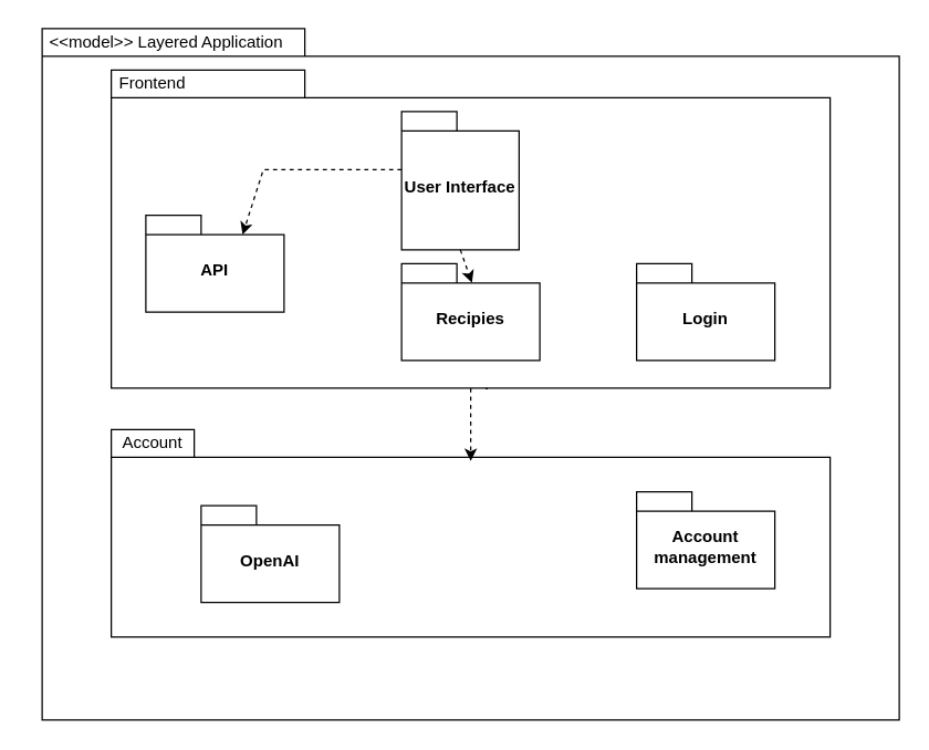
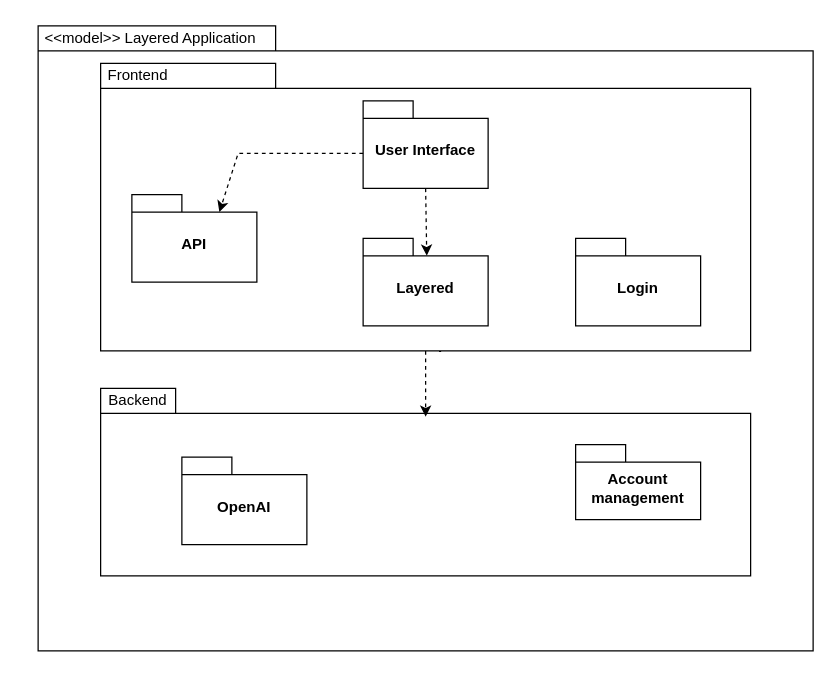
- <mxCell id="7" value="User Interface" style="shape=folder;fontStyle=1;spacingTop=10;tabWidth=40;tabHeight=14;tabPosition=left;html=1;whiteSpace=wrap;" parent="1" vertex="1"><mxGeometry x="290" y="80" width="85" height="100" as="geometry" /></mxCell>
+ <mxCell id="7" value="User Interface" style="shape=folder;fontStyle=1;spacingTop=10;tabWidth=40;tabHeight=14;tabPosition=left;html=1;whiteSpace=wrap;" parent="1" vertex="1"><mxGeometry x="290" y="80" width="100" height="70" as="geometry" /></mxCell>
- <mxCell id="8" value="Recipies" style="shape=folder;fontStyle=1;spacingTop=10;tabWidth=40;tabHeight=14;tabPosition=left;html=1;whiteSpace=wrap;" parent="1" vertex="1"><mxGeometry x="290" y="190" width="100" height="70" as="geometry" /></mxCell>
+ <mxCell id="8" value="Layered" style="shape=folder;fontStyle=1;spacingTop=10;tabWidth=40;tabHeight=14;tabPosition=left;html=1;whiteSpace=wrap;" parent="1" vertex="1"><mxGeometry x="290" y="190" width="100" height="70" as="geometry" /></mxCell>
- <mxCell id="10" value="&lt;font style=&quot;font-size: 12px;&quot;&gt;Account&lt;/font&gt;" style="text;html=1;strokeColor=none;fillColor=none;align=center;verticalAlign=middle;whiteSpace=wrap;rounded=0;" parent="1" vertex="1"><mxGeometry x="80" y="305" width="60" height="30" as="geometry" /></mxCell>
+ <mxCell id="10" value="&lt;font style=&quot;font-size: 12px;&quot;&gt;Backend&lt;/font&gt;" style="text;html=1;strokeColor=none;fillColor=none;align=center;verticalAlign=middle;whiteSpace=wrap;rounded=0;" parent="1" vertex="1"><mxGeometry x="80" y="305" width="60" height="30" as="geometry" /></mxCell>
- <mxCell id="13" value="Account management" style="shape=folder;fontStyle=1;spacingTop=10;tabWidth=40;tabHeight=14;tabPosition=left;html=1;whiteSpace=wrap;" parent="1" vertex="1"><mxGeometry x="460" y="355" width="100" height="70" as="geometry" /></mxCell>
+ <mxCell id="13" value="Account management" style="shape=folder;fontStyle=1;spacingTop=10;tabWidth=40;tabHeight=14;tabPosition=left;html=1;whiteSpace=wrap;" parent="1" vertex="1"><mxGeometry x="460" y="355" width="100" height="60" as="geometry" /></mxCell>
